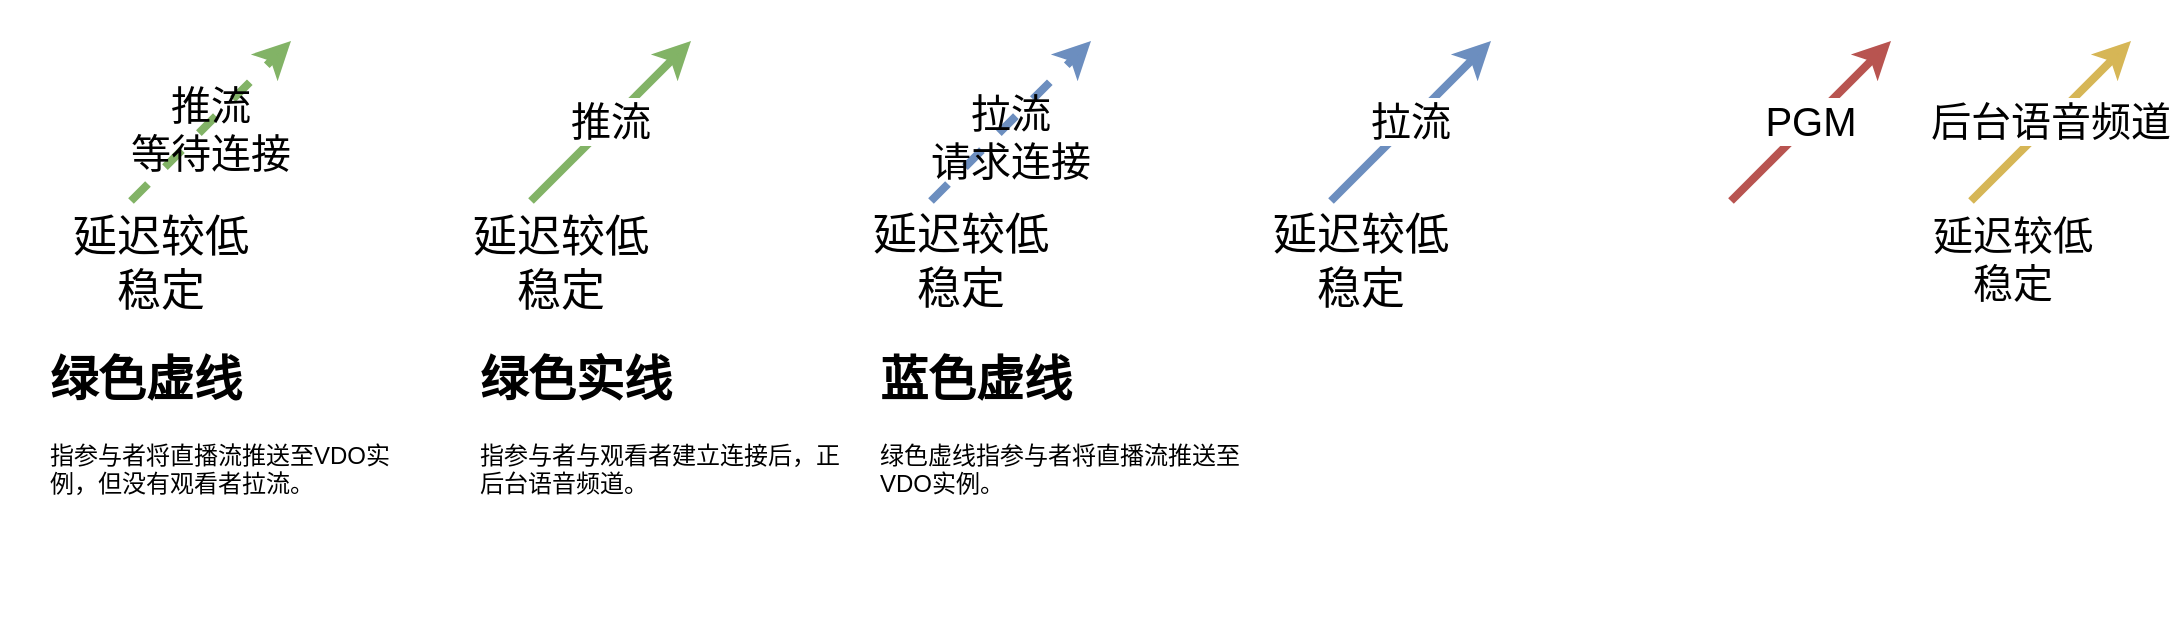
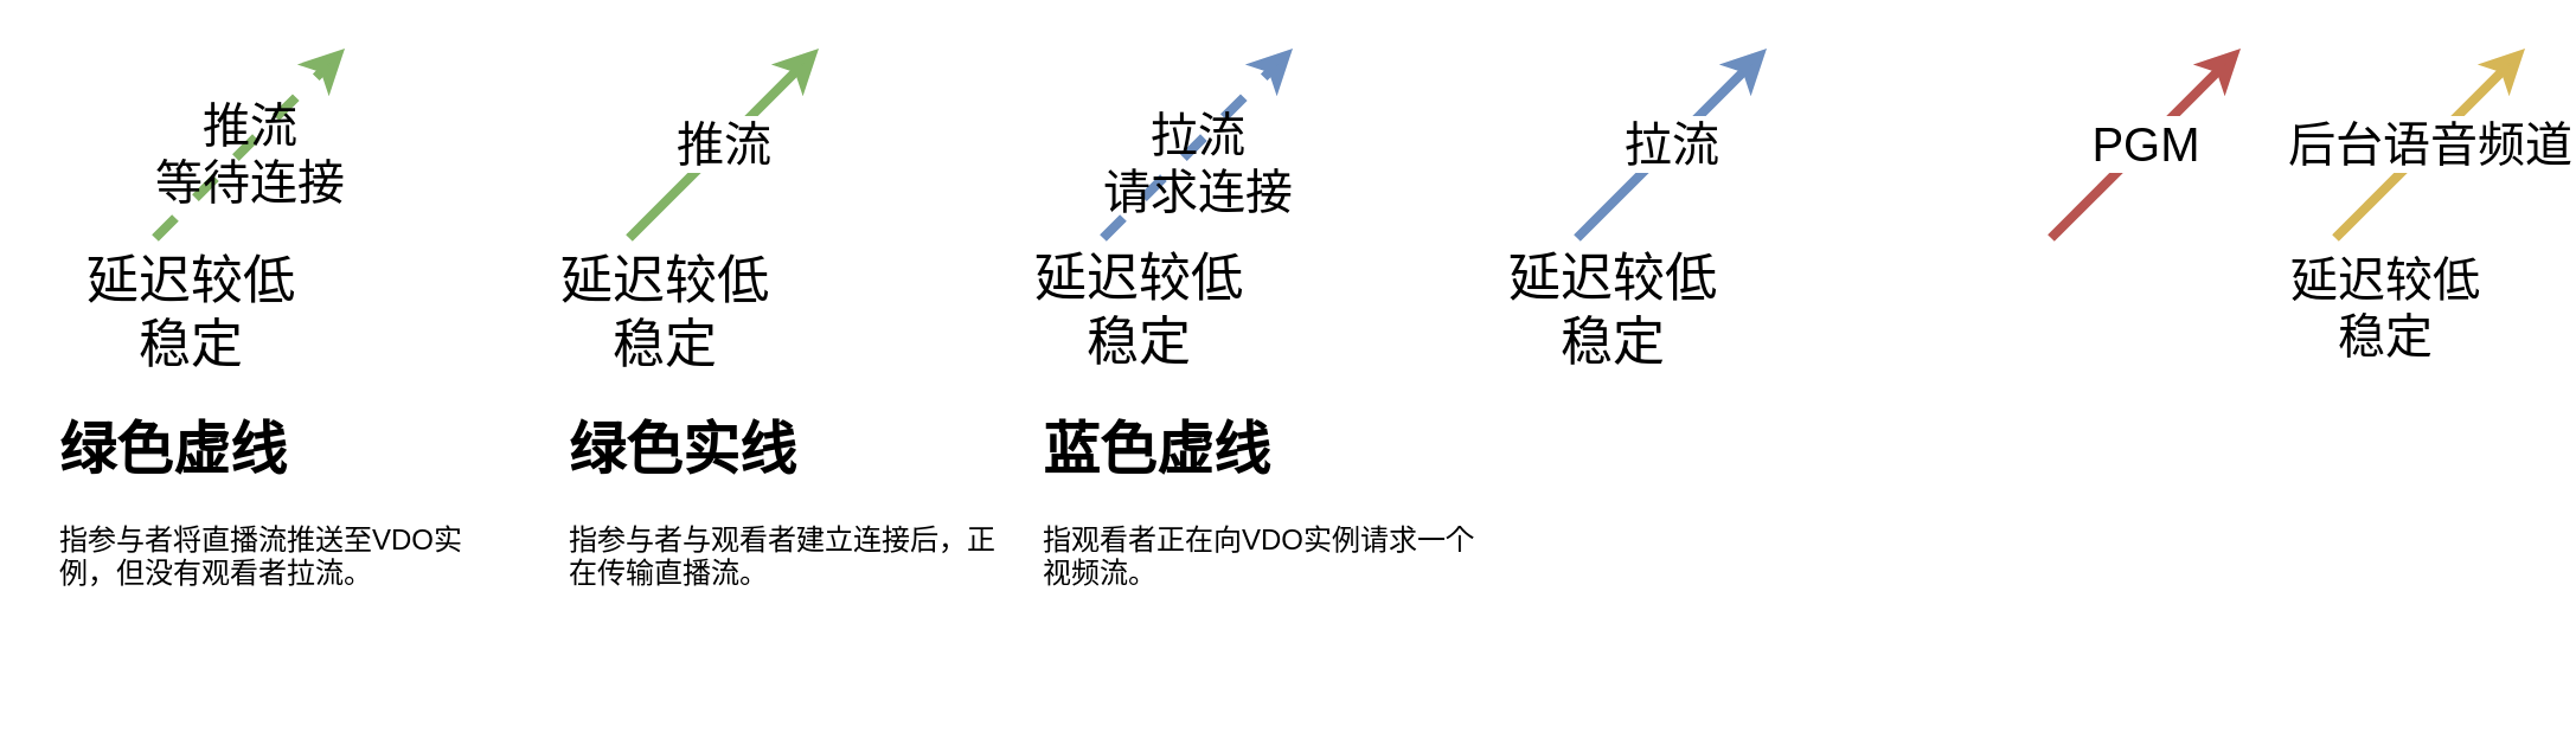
- <mxCell id="20" value="&lt;h1&gt;绿色实线&lt;/h1&gt;&lt;p&gt;指参与者与观看者建立连接后，正&lt;span style=&quot;background-color: initial;&quot;&gt;后台语音频道。&lt;/span&gt;&lt;/p&gt;" style="text;html=1;strokeColor=none;fillColor=none;spacing=5;spacingTop=-20;whiteSpace=wrap;overflow=hidden;rounded=0;" parent="1" vertex="1"><mxGeometry x="235" y="170" width="200" height="120" as="geometry" /></mxCell>
+ <mxCell id="20" value="&lt;h1&gt;绿色实线&lt;/h1&gt;&lt;p&gt;指参与者与观看者建立连接后，正&lt;span style=&quot;background-color: initial;&quot;&gt;在传输直播流。&lt;/span&gt;&lt;/p&gt;" style="text;html=1;strokeColor=none;fillColor=none;spacing=5;spacingTop=-20;whiteSpace=wrap;overflow=hidden;rounded=0;" parent="1" vertex="1"><mxGeometry x="235" y="170" width="200" height="120" as="geometry" /></mxCell>
- <mxCell id="21" value="&lt;h1&gt;蓝色虚线&lt;/h1&gt;&lt;p&gt;绿色虚线指参与者将直播流推送至VDO实例。&lt;/p&gt;" style="text;html=1;strokeColor=none;fillColor=none;spacing=5;spacingTop=-20;whiteSpace=wrap;overflow=hidden;rounded=0;" parent="1" vertex="1"><mxGeometry x="435" y="170" width="200" height="120" as="geometry" /></mxCell>
+ <mxCell id="21" value="&lt;h1&gt;蓝色虚线&lt;/h1&gt;&lt;p&gt;指观看者正在向VDO实例请求一个视频流。&lt;/p&gt;" style="text;html=1;strokeColor=none;fillColor=none;spacing=5;spacingTop=-20;whiteSpace=wrap;overflow=hidden;rounded=0;" parent="1" vertex="1"><mxGeometry x="435" y="170" width="200" height="120" as="geometry" /></mxCell>
